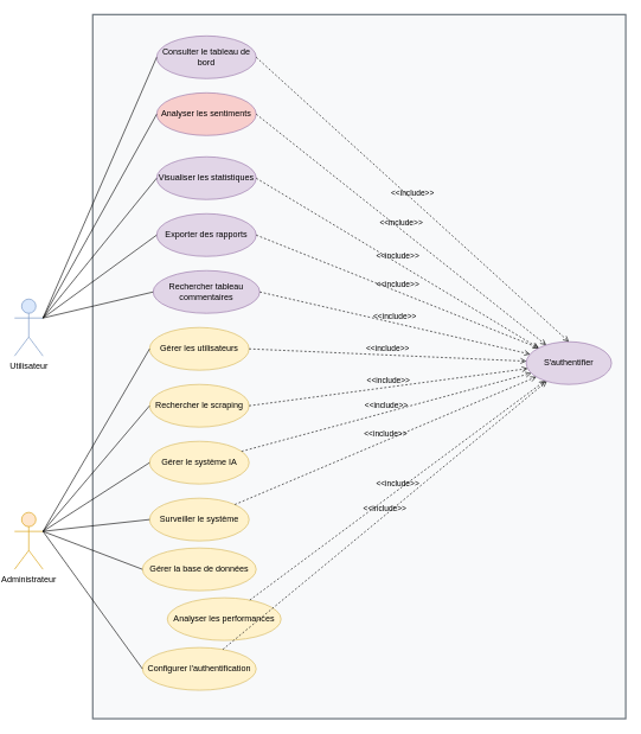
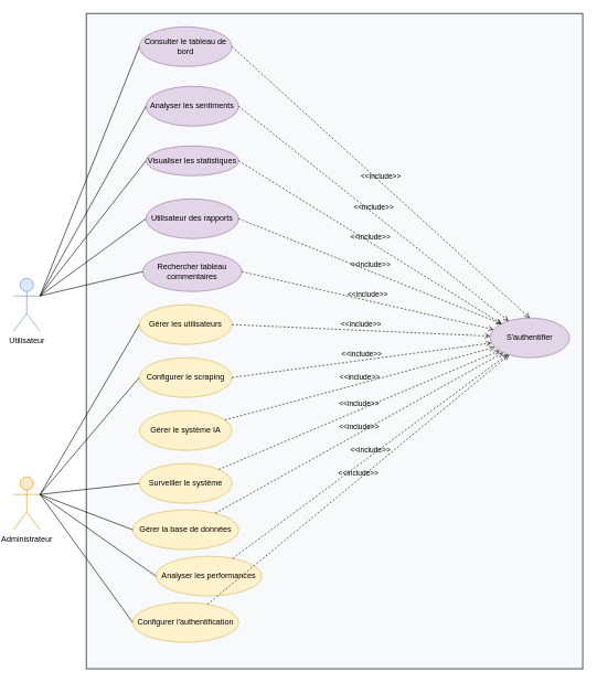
- <mxCell id="6" value="Consulter le tableau de bord" style="ellipse;whiteSpace=wrap;html=1;fillColor=#e1d5e7;strokeColor=#9673a6;" parent="1" vertex="1"><mxGeometry x="220" y="50" width="140" height="60" as="geometry" /></mxCell>
+ <mxCell id="6" value="Consulter le tableau de bord" style="ellipse;whiteSpace=wrap;html=1;fillColor=#e1d5e7;strokeColor=#9673a6;" parent="1" vertex="1"><mxGeometry x="210" y="40" width="140" height="60" as="geometry" /></mxCell>
- <mxCell id="7" value="Analyser les sentiments" style="ellipse;whiteSpace=wrap;html=1;fillColor=#f8cecc;strokeColor=#9673a6;" parent="1" vertex="1"><mxGeometry x="220" y="130" width="140" height="60" as="geometry" /></mxCell>
+ <mxCell id="7" value="Analyser les sentiments" style="ellipse;whiteSpace=wrap;html=1;fillColor=#e1d5e7;strokeColor=#9673a6;" parent="1" vertex="1"><mxGeometry x="220" y="130" width="140" height="60" as="geometry" /></mxCell>
- <mxCell id="8" value="Visualiser les statistiques" style="ellipse;whiteSpace=wrap;html=1;fillColor=#e1d5e7;strokeColor=#9673a6;" parent="1" vertex="1"><mxGeometry x="220" width="140" height="60" as="geometry" y="220" /></mxCell>
+ <mxCell id="8" value="Visualiser les statistiques" style="ellipse;whiteSpace=wrap;html=1;fillColor=#e1d5e7;strokeColor=#9673a6;" parent="1" vertex="1"><mxGeometry x="220" y="220" width="140" height="45" as="geometry" /></mxCell>
- <mxCell id="9" value="Exporter des rapports" style="ellipse;whiteSpace=wrap;html=1;fillColor=#e1d5e7;strokeColor=#9673a6;" parent="1" vertex="1"><mxGeometry x="220" y="300" width="140" height="60" as="geometry" /></mxCell>
+ <mxCell id="9" value="Utilisateur des rapports" style="ellipse;whiteSpace=wrap;html=1;fillColor=#e1d5e7;strokeColor=#9673a6;" parent="1" vertex="1"><mxGeometry x="220" y="300" width="140" height="60" as="geometry" /></mxCell>
- <mxCell id="12" value="Rechercher le scraping" style="ellipse;whiteSpace=wrap;html=1;fillColor=#fff2cc;strokeColor=#d6b656;" parent="1" vertex="1"><mxGeometry x="210" y="540" width="140" height="60" as="geometry" /></mxCell>
+ <mxCell id="12" value="Configurer le scraping" style="ellipse;whiteSpace=wrap;html=1;fillColor=#fff2cc;strokeColor=#d6b656;" parent="1" vertex="1"><mxGeometry x="210" y="540" width="140" height="60" as="geometry" /></mxCell>
+ <mxCell id="25" value="&amp;lt;&amp;lt;include&amp;gt;&amp;gt;" style="html=1;verticalAlign=bottom;labelBackgroundColor=none;endArrow=open;endFill=0;dashed=1;" parent="1" source="16" target="5" edge="1"><mxGeometry width="160" relative="1" as="geometry"><mxPoint x="440" y="750" as="sourcePoint" /><mxPoint x="600" y="750" as="targetPoint" /></mxGeometry></mxCell>
- <mxCell id="34" value="" style="endArrow=none;html=1;entryX=0;entryY=0.5;entryDx=0;entryDy=0;exitX=1;exitY=0.333;exitDx=0;exitDy=0;exitPerimeter=0;" parent="1" source="4" target="14" edge="1"><mxGeometry width="50" height="50" relative="1" as="geometry"><mxPoint x="20" y="740" as="sourcePoint" /><mxPoint x="70" y="690" as="targetPoint" /></mxGeometry></mxCell>
+ <mxCell id="30" value="" style="endArrow=none;html=1;exitX=1;exitY=0.333;exitDx=0;exitDy=0;exitPerimeter=0;entryX=0;entryY=0.5;entryDx=0;entryDy=0;" parent="1" source="4" target="17" edge="1"><mxGeometry width="50" height="50" relative="1" as="geometry"><mxPoint x="380" y="740" as="sourcePoint" /><mxPoint x="430" y="690" as="targetPoint" /></mxGeometry></mxCell>
